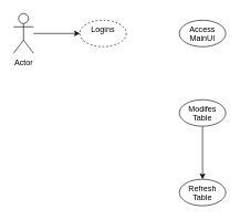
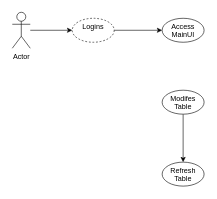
+ <mxCell id="4" value="" style="edgeStyle=orthogonalEdgeStyle;rounded=0;orthogonalLoop=1;jettySize=auto;html=1;" edge="1" parent="1" source="5" target="6"><mxGeometry relative="1" as="geometry" /></mxCell>
